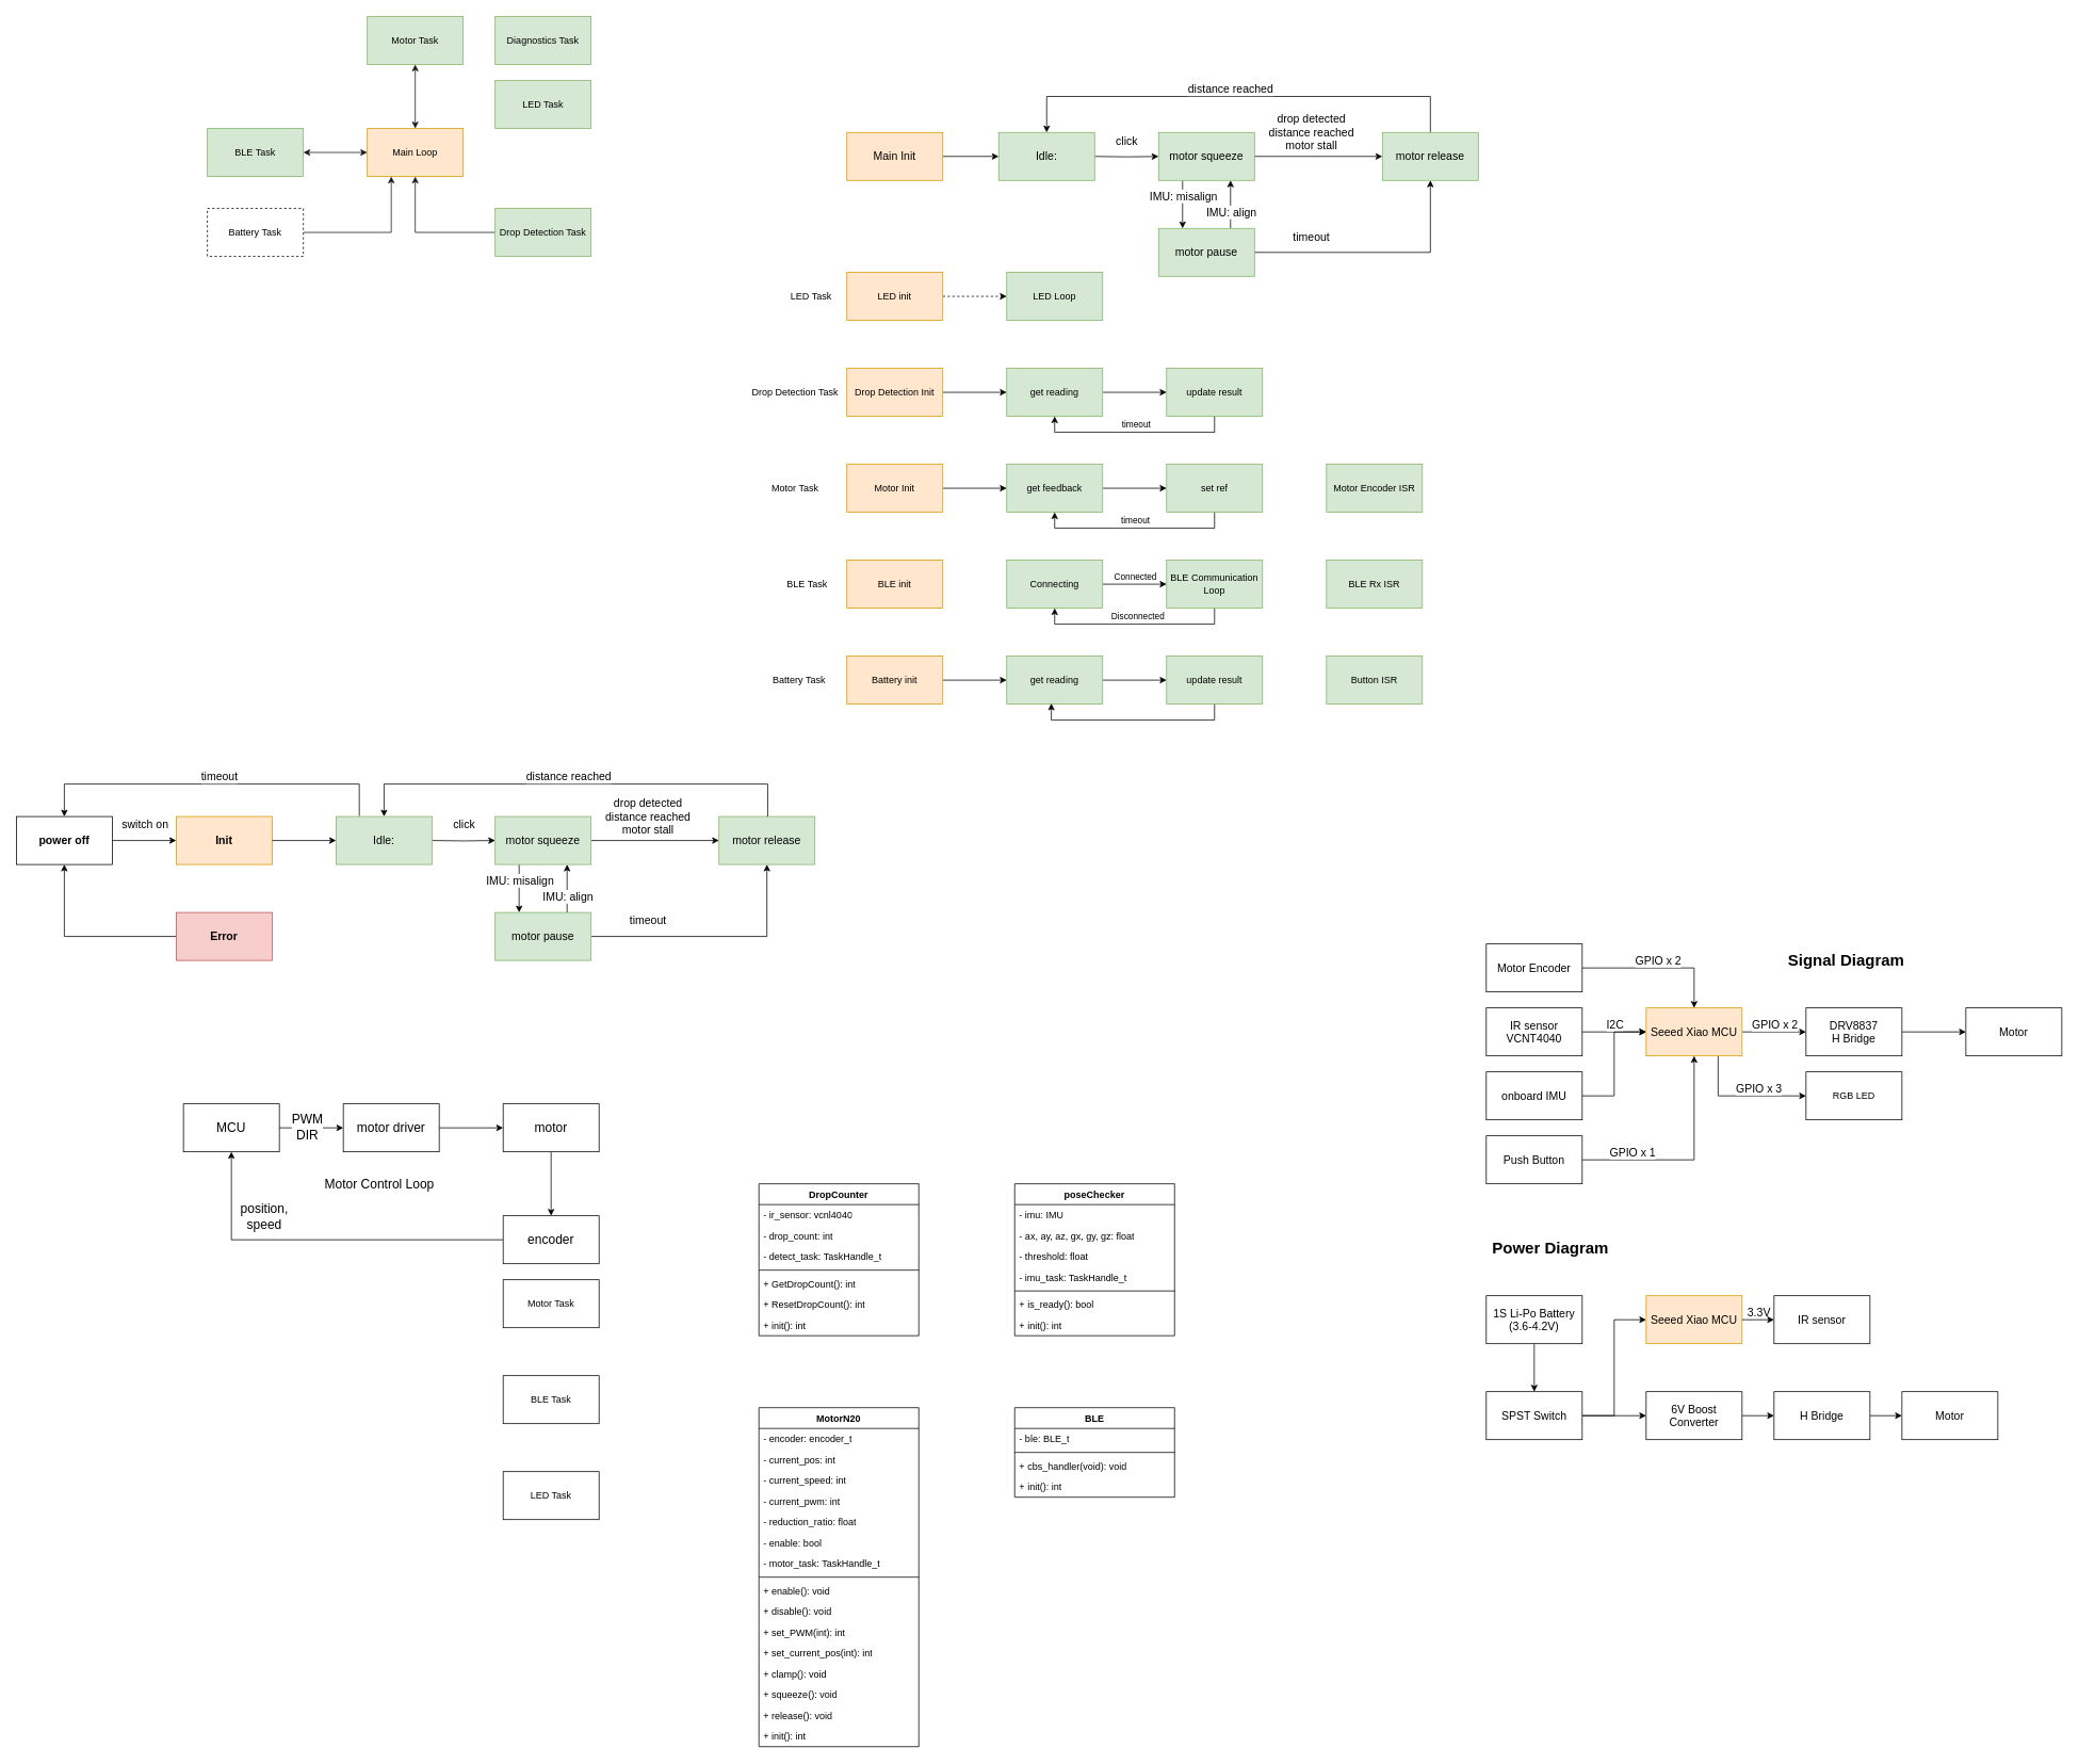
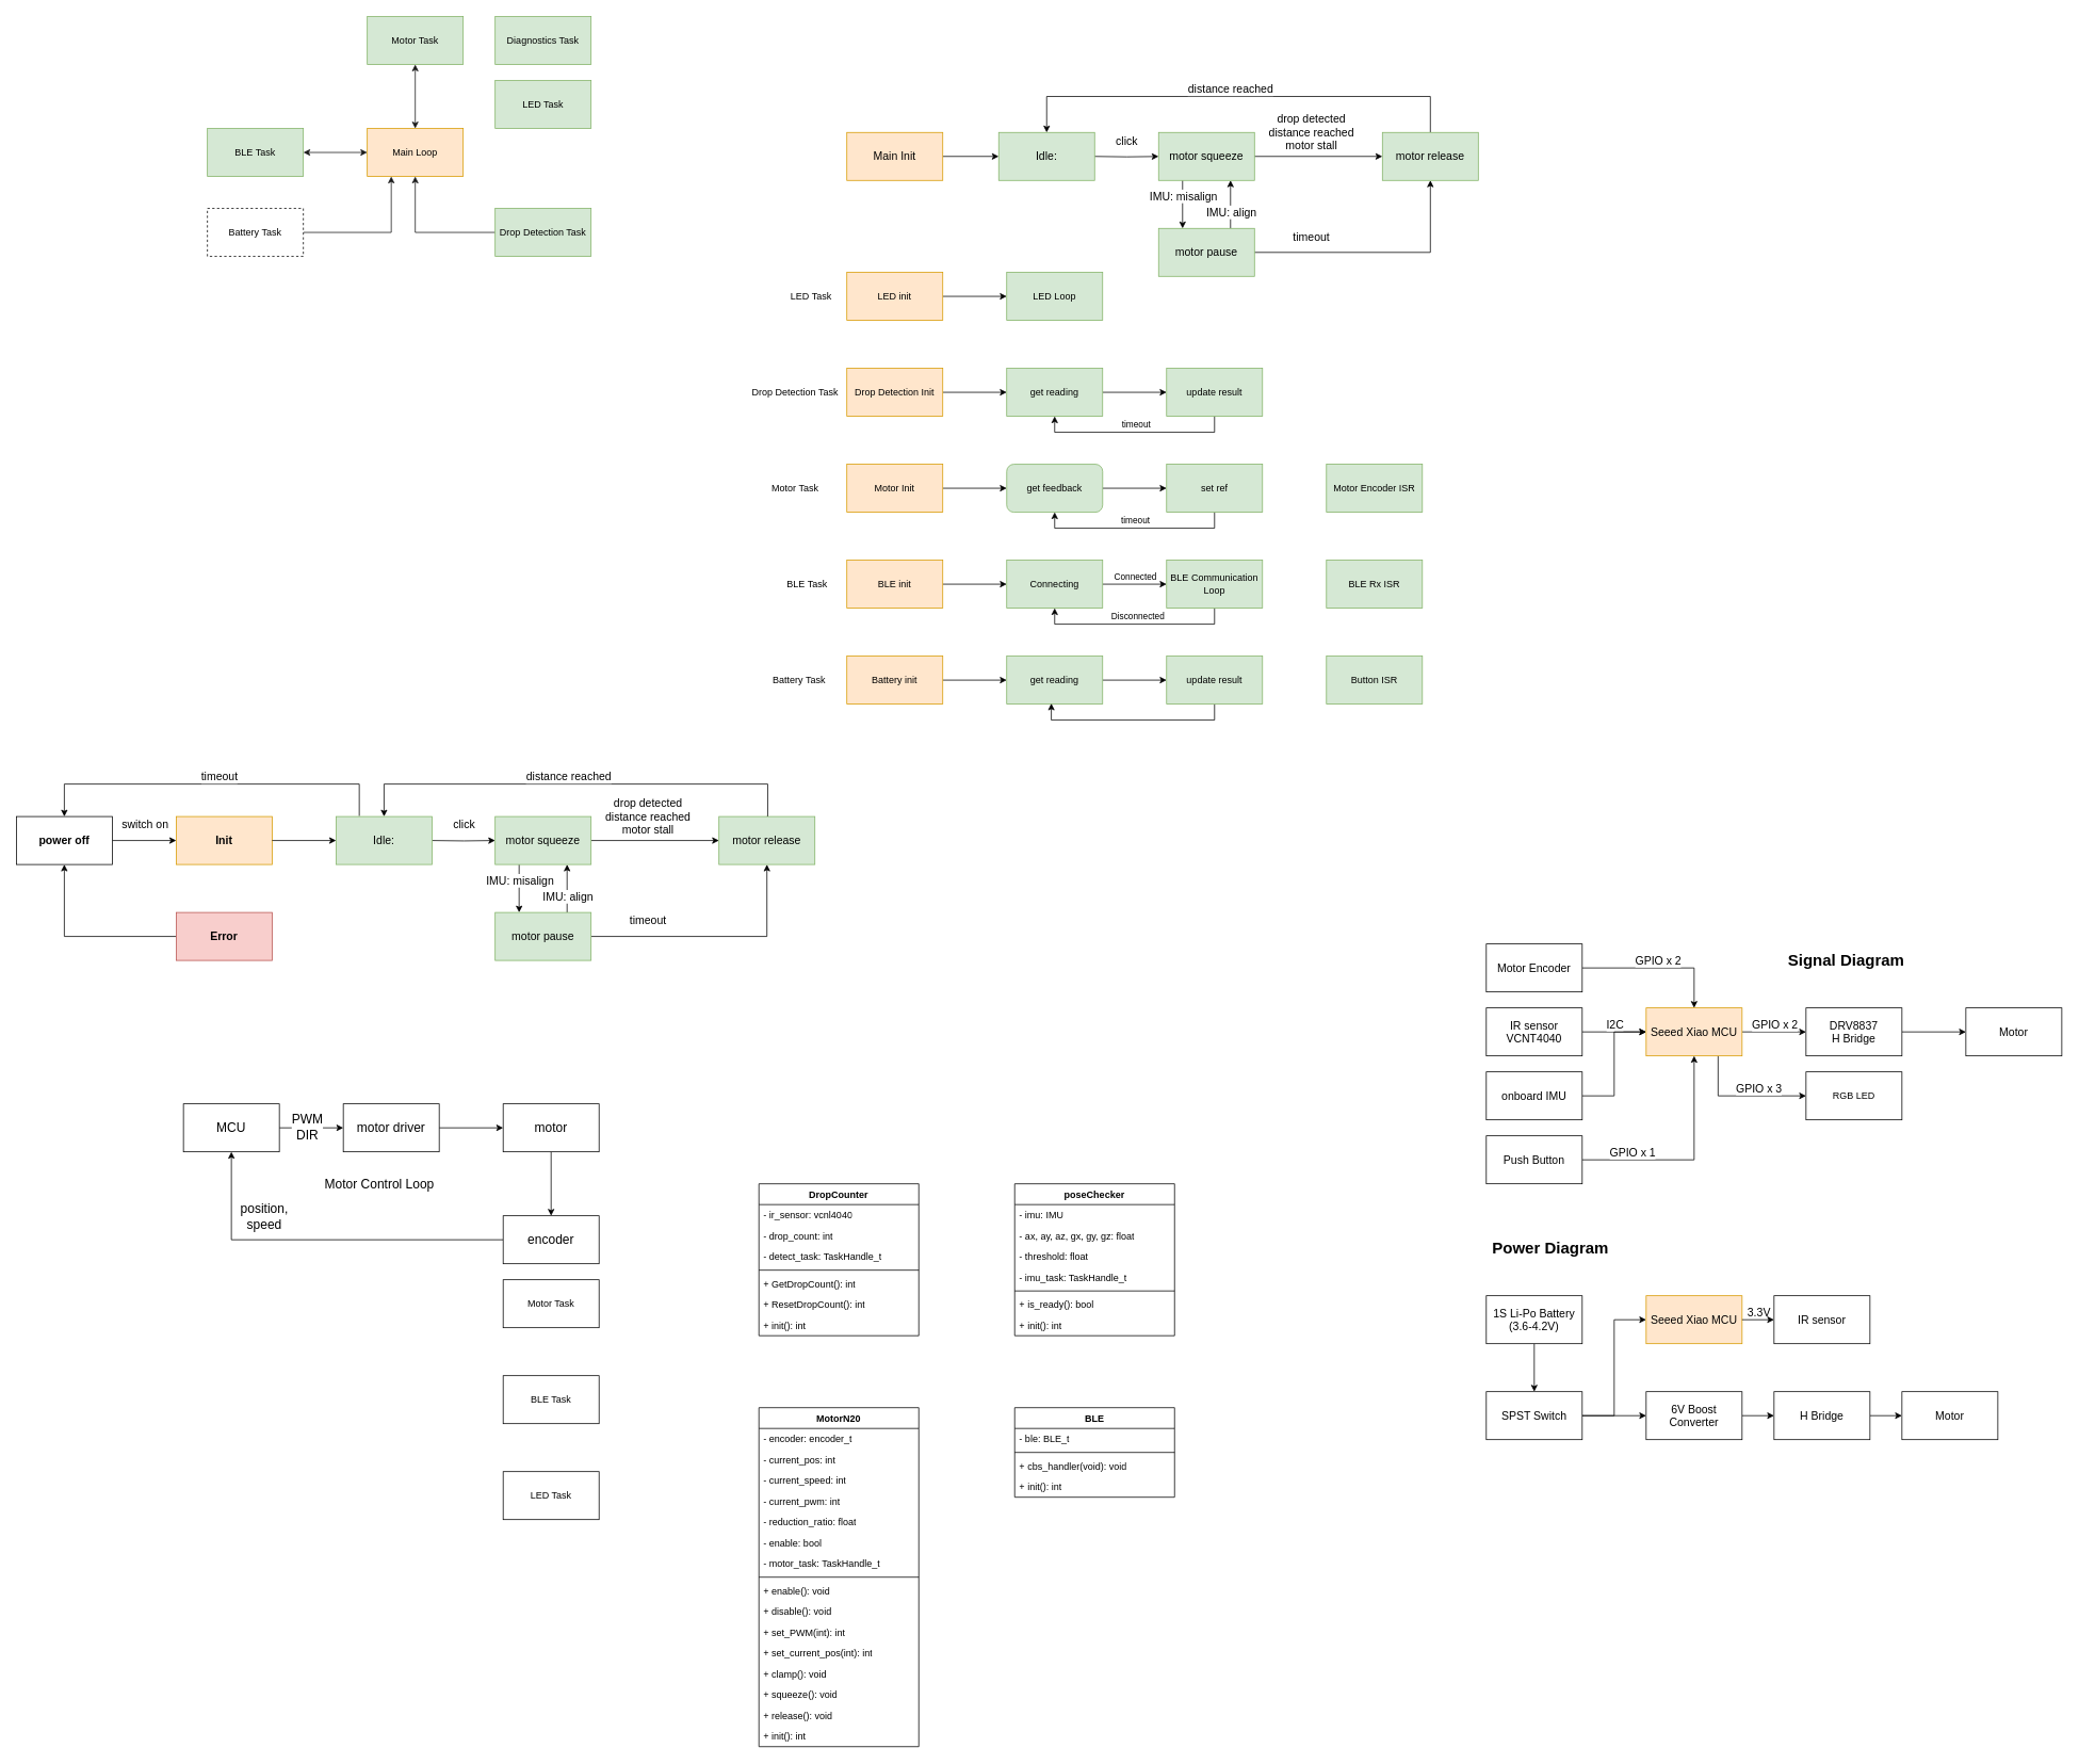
- <mxCell id="83" value="" style="edgeStyle=orthogonalEdgeStyle;rounded=0;orthogonalLoop=1;jettySize=auto;html=1;dashed=1;" parent="1" source="84" target="85" edge="1"><mxGeometry relative="1" as="geometry" /></mxCell>
+ <mxCell id="83" value="" style="edgeStyle=orthogonalEdgeStyle;rounded=0;orthogonalLoop=1;jettySize=auto;html=1;" parent="1" source="84" target="85" edge="1"><mxGeometry relative="1" as="geometry" /></mxCell>
- <mxCell id="76" value="get feedback" style="whiteSpace=wrap;html=1;fillColor=#d5e8d4;strokeColor=#82b366;" parent="1" vertex="1"><mxGeometry x="1259" y="580" width="120" height="60" as="geometry" /></mxCell>
+ <mxCell id="76" value="get feedback" style="whiteSpace=wrap;html=1;fillColor=#d5e8d4;strokeColor=#82b366;rounded=1;" parent="1" vertex="1"><mxGeometry x="1259" y="580" width="120" height="60" as="geometry" /></mxCell>
+ <mxCell id="52" value="" style="edgeStyle=orthogonalEdgeStyle;rounded=0;orthogonalLoop=1;jettySize=auto;html=1;" parent="1" source="53" target="56" edge="1"><mxGeometry relative="1" as="geometry" /></mxCell>
